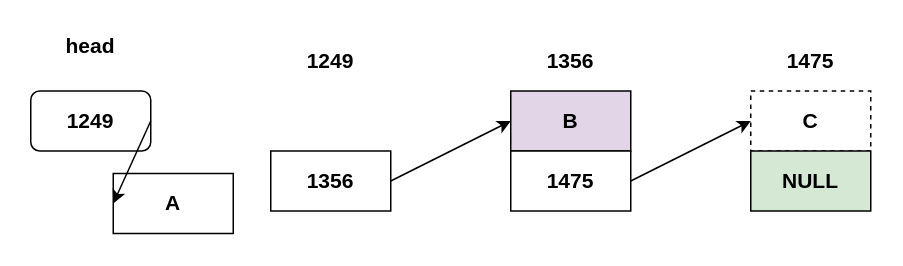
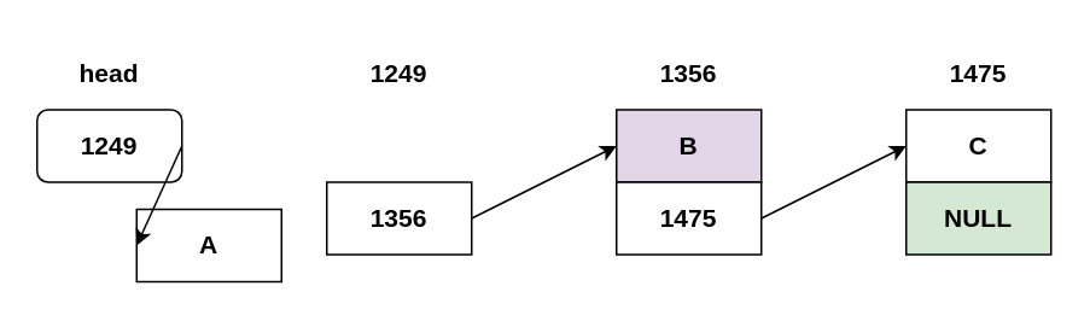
- <mxCell id="5" value="&lt;b style=&quot;font-size: 14px&quot;&gt;head&lt;/b&gt;" style="text;html=1;strokeColor=none;fillColor=none;align=center;verticalAlign=middle;whiteSpace=wrap;rounded=0;" vertex="1" parent="1"><mxGeometry x="40" y="10" width="40" height="40" as="geometry" /></mxCell>
+ <mxCell id="5" value="&lt;b style=&quot;font-size: 14px&quot;&gt;head&lt;/b&gt;" style="text;html=1;strokeColor=none;fillColor=none;align=center;verticalAlign=middle;whiteSpace=wrap;rounded=0;" vertex="1" parent="1"><mxGeometry x="40" y="20" width="40" height="40" as="geometry" /></mxCell>
- <mxCell id="12" value="&lt;span style=&quot;font-size: 14px&quot;&gt;&lt;b&gt;C&lt;/b&gt;&lt;/span&gt;" style="rounded=0;whiteSpace=wrap;html=1;dashed=1;" vertex="1" parent="1"><mxGeometry x="500" y="60" width="80" height="40" as="geometry" /></mxCell>
+ <mxCell id="12" value="&lt;span style=&quot;font-size: 14px&quot;&gt;&lt;b&gt;C&lt;/b&gt;&lt;/span&gt;" style="rounded=0;whiteSpace=wrap;html=1;" vertex="1" parent="1"><mxGeometry x="500" y="60" width="80" height="40" as="geometry" /></mxCell>
